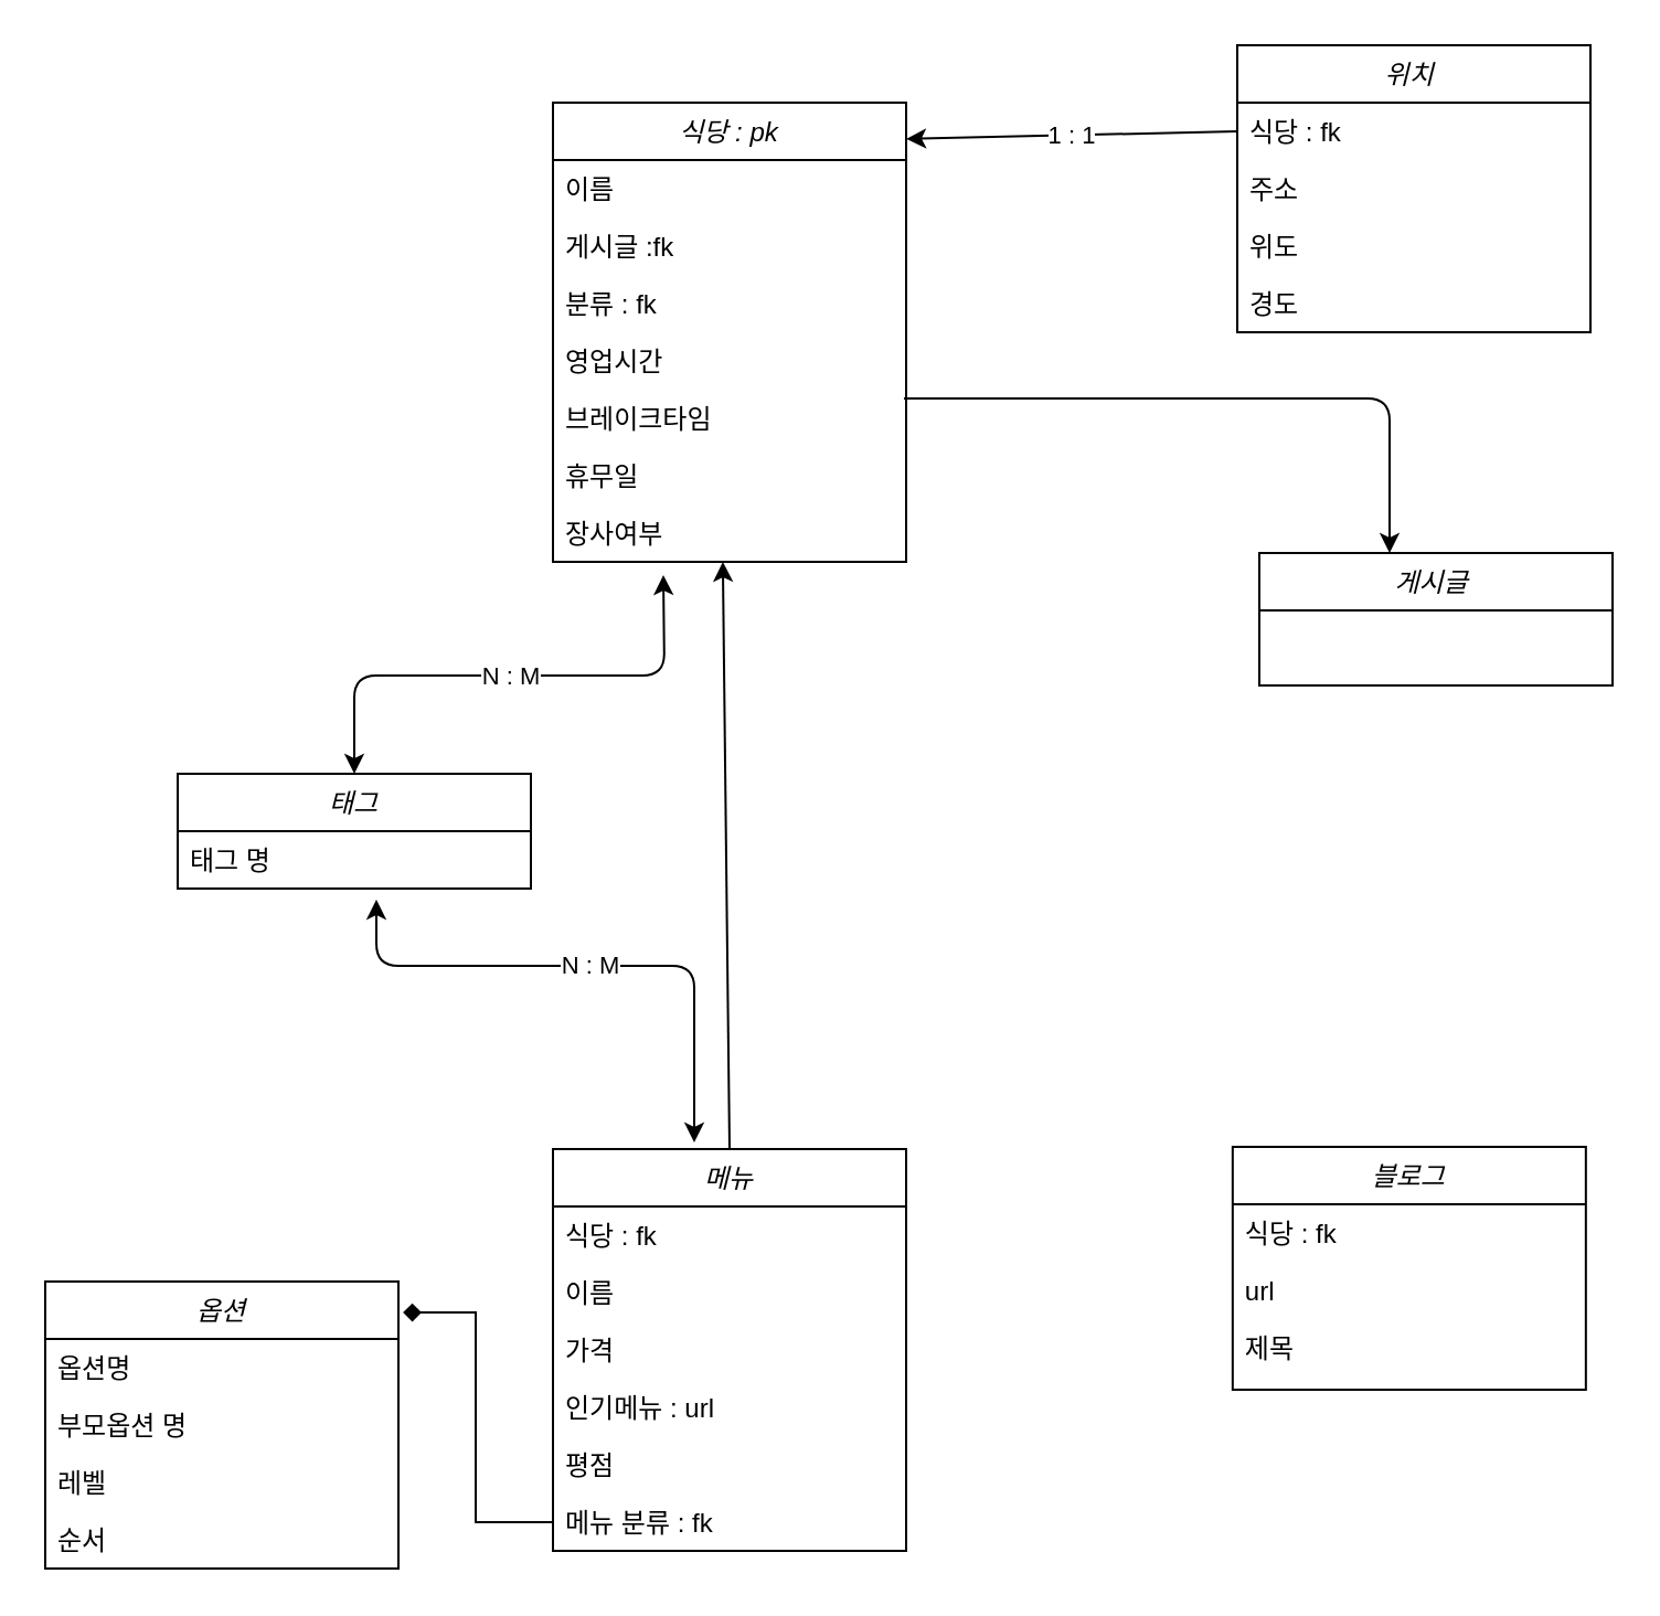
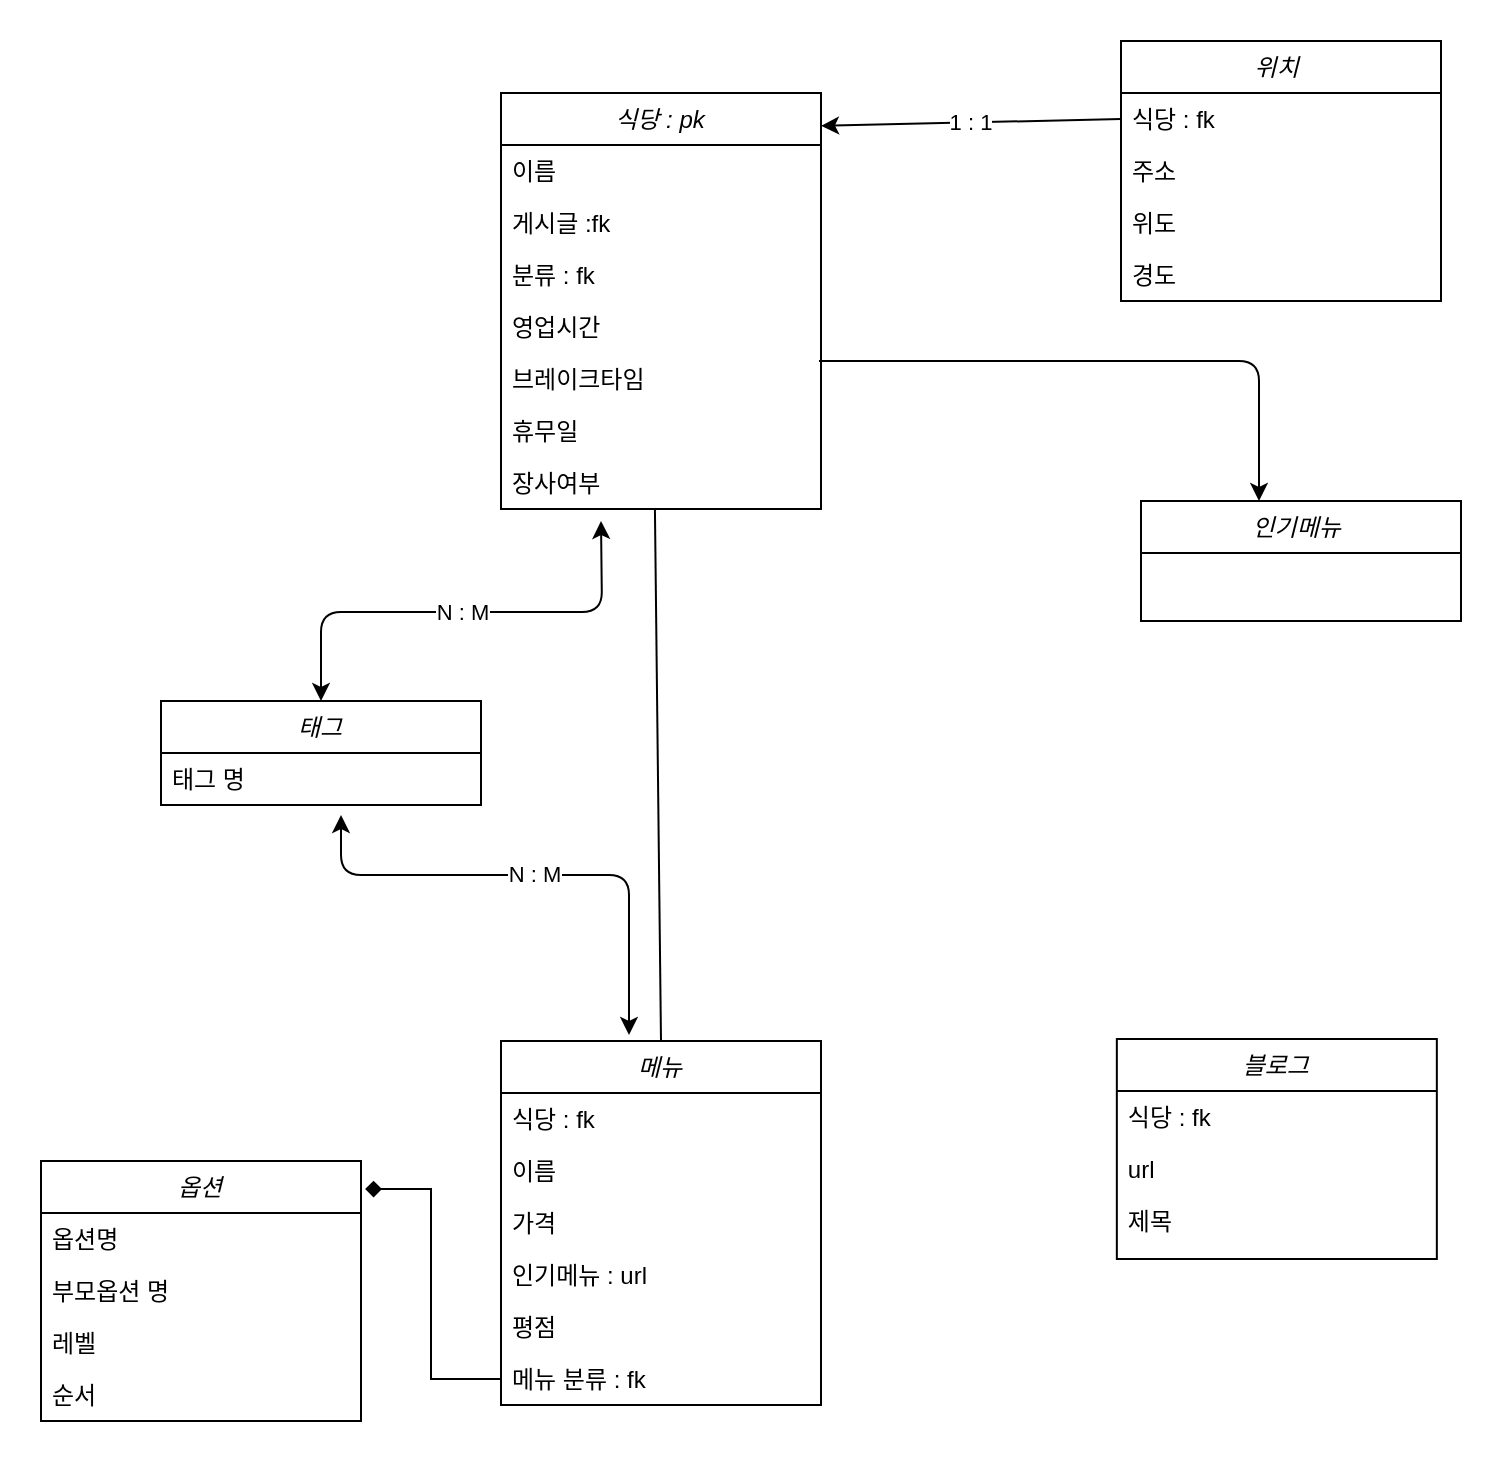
- <mxCell id="33" value="" style="endArrow=classic;html=1;entryX=0.481;entryY=1;entryDx=0;entryDy=0;entryPerimeter=0;exitX=0.5;exitY=0;exitDx=0;exitDy=0;" edge="1" parent="1" source="26" target="9"><mxGeometry width="50" height="50" relative="1" as="geometry"><mxPoint x="200.96" y="70.022" as="sourcePoint" /><mxPoint x="260.96" y="68.012" as="targetPoint" /></mxGeometry></mxCell>
+ <mxCell id="33" value="" style="endArrow=none;html=1;entryX=0.481;entryY=1;entryDx=0;entryDy=0;entryPerimeter=0;exitX=0.5;exitY=0;exitDx=0;exitDy=0;" edge="1" parent="1" source="26" target="9"><mxGeometry width="50" height="50" relative="1" as="geometry"><mxPoint x="200.96" y="70.022" as="sourcePoint" /><mxPoint x="260.96" y="68.012" as="targetPoint" /></mxGeometry></mxCell>
- <mxCell id="25" value="게시글 " style="swimlane;fontStyle=2;align=center;verticalAlign=top;childLayout=stackLayout;horizontal=1;startSize=26;horizontalStack=0;resizeParent=1;resizeLast=0;collapsible=1;marginBottom=0;rounded=0;shadow=0;strokeWidth=1;" vertex="1" parent="1"><mxGeometry x="570" y="250" width="160" height="60" as="geometry"><mxRectangle x="230" y="140" width="160" height="26" as="alternateBounds" /></mxGeometry></mxCell>
+ <mxCell id="25" value="인기메뉴 " style="swimlane;fontStyle=2;align=center;verticalAlign=top;childLayout=stackLayout;horizontal=1;startSize=26;horizontalStack=0;resizeParent=1;resizeLast=0;collapsible=1;marginBottom=0;rounded=0;shadow=0;strokeWidth=1;" vertex="1" parent="1"><mxGeometry x="570" y="250" width="160" height="60" as="geometry"><mxRectangle x="230" y="140" width="160" height="26" as="alternateBounds" /></mxGeometry></mxCell>
